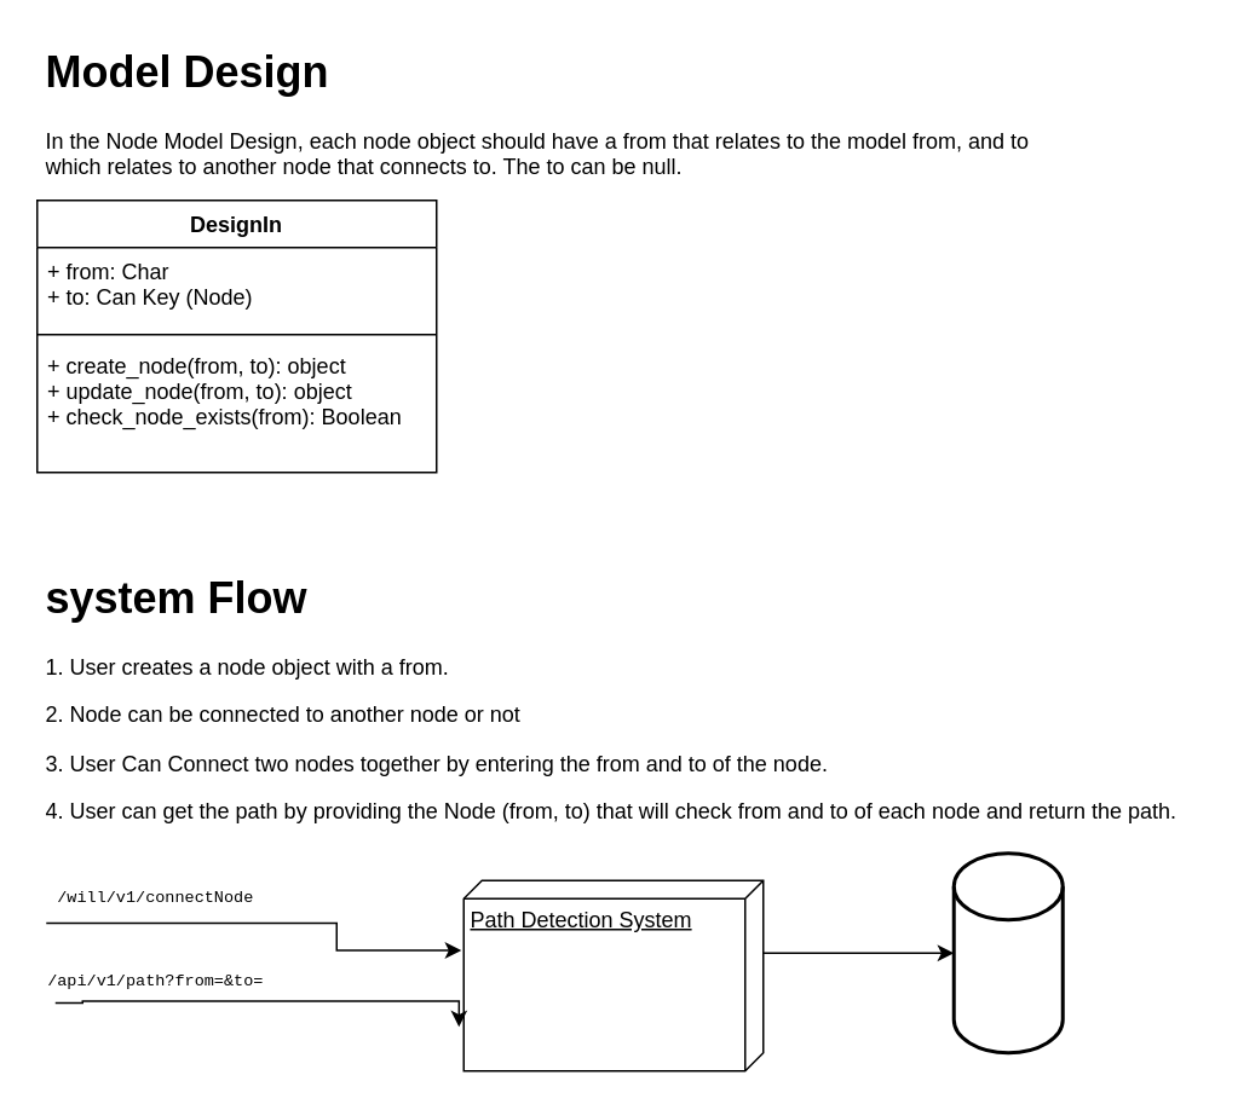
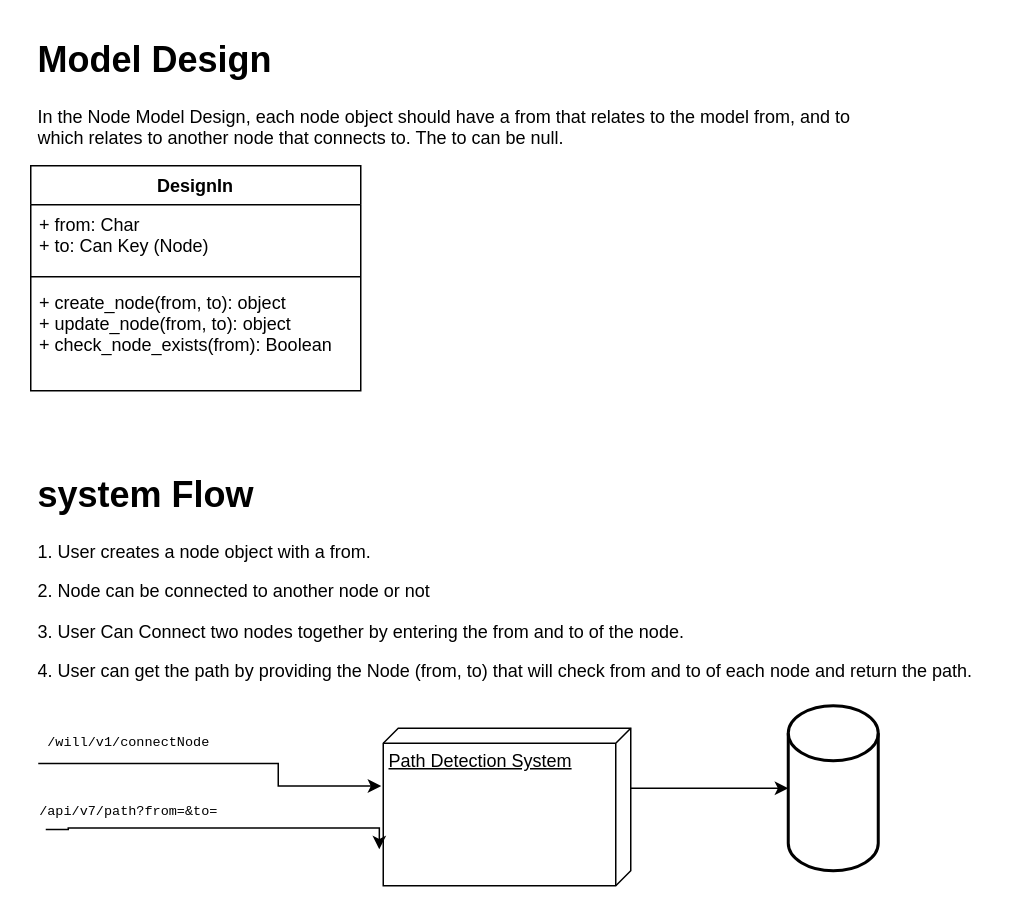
- <mxCell id="16" value="&lt;font face=&quot;Courier New&quot; style=&quot;font-size: 9px&quot;&gt;/api/v1/path?from=&amp;amp;to=&lt;/font&gt;" style="text;html=1;align=center;verticalAlign=middle;resizable=0;points=[];autosize=1;strokeColor=none;" vertex="1" parent="15"><mxGeometry x="-5" width="130" height="20" as="geometry" /></mxCell>
+ <mxCell id="16" value="&lt;font face=&quot;Courier New&quot; style=&quot;font-size: 9px&quot;&gt;/api/v7/path?from=&amp;amp;to=&lt;/font&gt;" style="text;html=1;align=center;verticalAlign=middle;resizable=0;points=[];autosize=1;strokeColor=none;" vertex="1" parent="15"><mxGeometry x="-5" width="130" height="20" as="geometry" /></mxCell>
